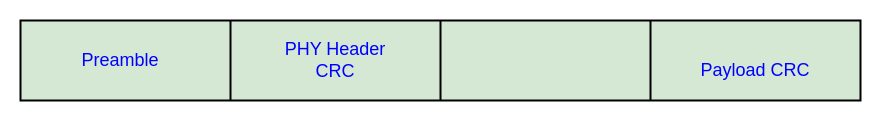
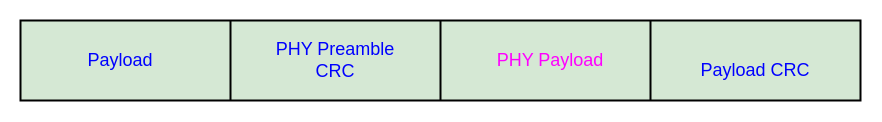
- <mxCell id="6" value="&lt;font style=&quot;font-size: 18px&quot; color=&quot;#0000FF&quot;&gt;Preamble&lt;/font&gt;" style="text;html=1;strokeColor=none;fillColor=none;align=center;verticalAlign=middle;whiteSpace=wrap;rounded=0;" vertex="1" parent="1"><mxGeometry x="90" y="45" width="60" height="30" as="geometry" /></mxCell>
+ <mxCell id="6" value="&lt;font style=&quot;font-size: 18px&quot; color=&quot;#0000FF&quot;&gt;Payload&lt;/font&gt;" style="text;html=1;strokeColor=none;fillColor=none;align=center;verticalAlign=middle;whiteSpace=wrap;rounded=0;" vertex="1" parent="1"><mxGeometry x="90" y="45" width="60" height="30" as="geometry" /></mxCell>
- <mxCell id="7" value="&lt;div style=&quot;font-size: 18px&quot;&gt;&lt;font style=&quot;font-size: 18px&quot; color=&quot;#0000FF&quot;&gt;PHY Header &lt;br&gt;&lt;/font&gt;&lt;/div&gt;&lt;div style=&quot;font-size: 18px&quot;&gt;&lt;font style=&quot;font-size: 18px&quot; color=&quot;#0000FF&quot;&gt;CRC&lt;br&gt;&lt;/font&gt;&lt;/div&gt;" style="text;html=1;strokeColor=none;fillColor=none;align=center;verticalAlign=middle;whiteSpace=wrap;rounded=0;" vertex="1" parent="1"><mxGeometry x="240" y="45" width="190" height="30" as="geometry" /></mxCell>
+ <mxCell id="7" value="&lt;div style=&quot;font-size: 18px&quot;&gt;&lt;font style=&quot;font-size: 18px&quot; color=&quot;#0000FF&quot;&gt;PHY Preamble &lt;br&gt;&lt;/font&gt;&lt;/div&gt;&lt;div style=&quot;font-size: 18px&quot;&gt;&lt;font style=&quot;font-size: 18px&quot; color=&quot;#0000FF&quot;&gt;CRC&lt;br&gt;&lt;/font&gt;&lt;/div&gt;" style="text;html=1;strokeColor=none;fillColor=none;align=center;verticalAlign=middle;whiteSpace=wrap;rounded=0;" vertex="1" parent="1"><mxGeometry x="240" y="45" width="190" height="30" as="geometry" /></mxCell>
+ <mxCell id="8" value="&lt;font style=&quot;font-size: 18px&quot; color=&quot;#FF00FF&quot;&gt;PHY Payload&lt;/font&gt;" style="text;html=1;strokeColor=none;fillColor=none;align=center;verticalAlign=middle;whiteSpace=wrap;rounded=0;" vertex="1" parent="1"><mxGeometry x="465" y="45" width="170" height="30" as="geometry" /></mxCell>
